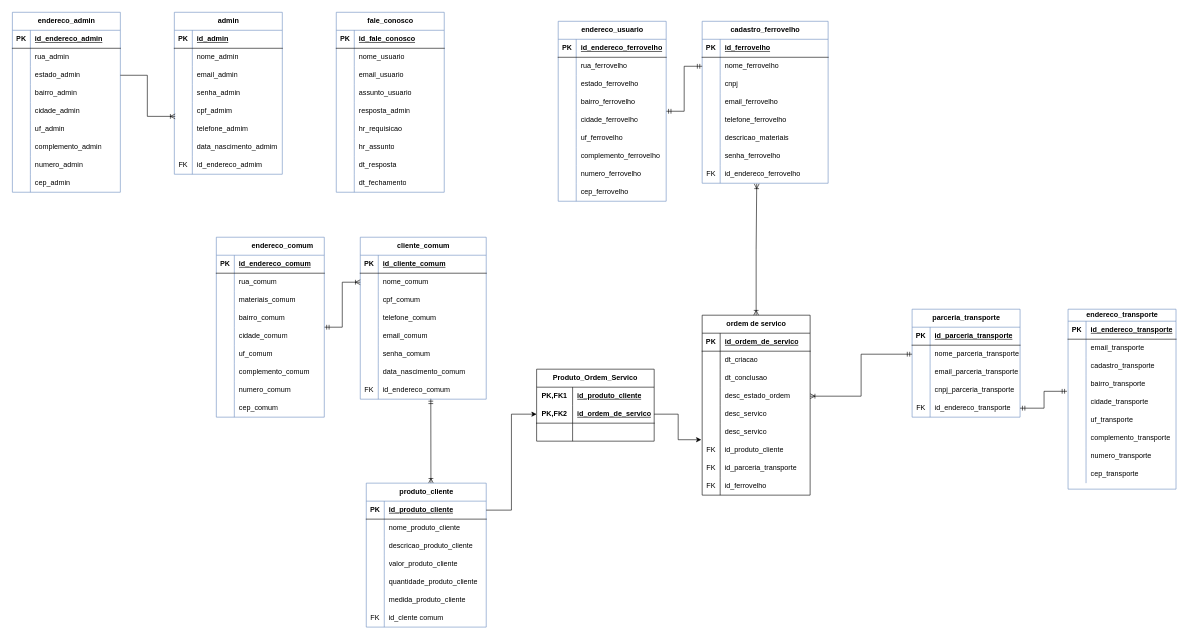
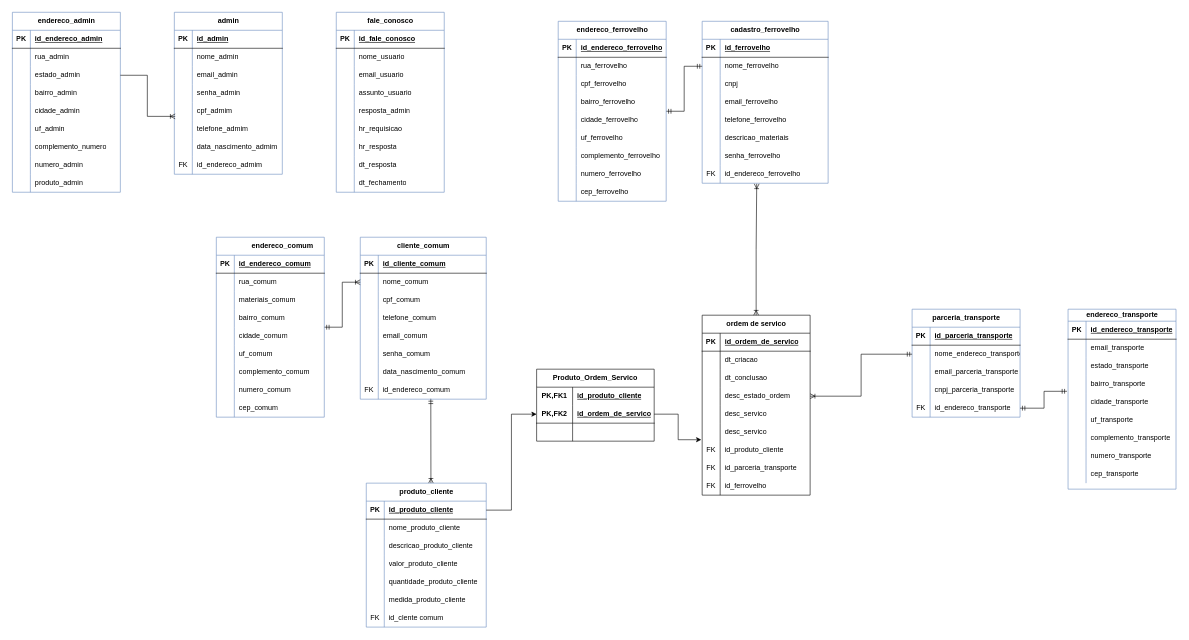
- <mxCell id="105" value="endereco_usuario" style="shape=table;startSize=30;container=1;collapsible=1;childLayout=tableLayout;fixedRows=1;rowLines=0;fontStyle=1;align=center;resizeLast=1;html=1;fillColor=#FFFFFF;strokeColor=#6c8ebf;" parent="1" vertex="1"><mxGeometry x="930" y="35" width="180" height="300" as="geometry" /></mxCell>
+ <mxCell id="105" value="endereco_ferrovelho" style="shape=table;startSize=30;container=1;collapsible=1;childLayout=tableLayout;fixedRows=1;rowLines=0;fontStyle=1;align=center;resizeLast=1;html=1;fillColor=#FFFFFF;strokeColor=#6c8ebf;" parent="1" vertex="1"><mxGeometry x="930" y="35" width="180" height="300" as="geometry" /></mxCell>
- <mxCell id="114" value="estado_ferrovelho" style="shape=partialRectangle;connectable=0;fillColor=none;top=0;left=0;bottom=0;right=0;align=left;spacingLeft=6;overflow=hidden;whiteSpace=wrap;html=1;" parent="112" vertex="1"><mxGeometry x="30" width="150" height="30" as="geometry"><mxRectangle width="150" height="30" as="alternateBounds" /></mxGeometry></mxCell>
+ <mxCell id="114" value="cpf_ferrovelho" style="shape=partialRectangle;connectable=0;fillColor=none;top=0;left=0;bottom=0;right=0;align=left;spacingLeft=6;overflow=hidden;whiteSpace=wrap;html=1;" parent="112" vertex="1"><mxGeometry x="30" width="150" height="30" as="geometry"><mxRectangle width="150" height="30" as="alternateBounds" /></mxGeometry></mxCell>
- <mxCell id="252" value="complemento_admin" style="shape=partialRectangle;connectable=0;fillColor=none;top=0;left=0;bottom=0;right=0;align=left;spacingLeft=6;overflow=hidden;whiteSpace=wrap;html=1;" parent="250" vertex="1"><mxGeometry x="30" width="150" height="30" as="geometry"><mxRectangle width="150" height="30" as="alternateBounds" /></mxGeometry></mxCell>
+ <mxCell id="252" value="complemento_numero" style="shape=partialRectangle;connectable=0;fillColor=none;top=0;left=0;bottom=0;right=0;align=left;spacingLeft=6;overflow=hidden;whiteSpace=wrap;html=1;" parent="250" vertex="1"><mxGeometry x="30" width="150" height="30" as="geometry"><mxRectangle width="150" height="30" as="alternateBounds" /></mxGeometry></mxCell>
- <mxCell id="179" value="hr_assunto" style="shape=partialRectangle;connectable=0;fillColor=none;top=0;left=0;bottom=0;right=0;align=left;spacingLeft=6;overflow=hidden;whiteSpace=wrap;html=1;" parent="177" vertex="1"><mxGeometry x="30" width="150" height="30" as="geometry"><mxRectangle width="150" height="30" as="alternateBounds" /></mxGeometry></mxCell>
+ <mxCell id="179" value="hr_resposta" style="shape=partialRectangle;connectable=0;fillColor=none;top=0;left=0;bottom=0;right=0;align=left;spacingLeft=6;overflow=hidden;whiteSpace=wrap;html=1;" parent="177" vertex="1"><mxGeometry x="30" width="150" height="30" as="geometry"><mxRectangle width="150" height="30" as="alternateBounds" /></mxGeometry></mxCell>
- <mxCell id="258" value="cep_admin" style="shape=partialRectangle;connectable=0;fillColor=none;top=0;left=0;bottom=0;right=0;align=left;spacingLeft=6;overflow=hidden;whiteSpace=wrap;html=1;" parent="256" vertex="1"><mxGeometry x="30" width="150" height="30" as="geometry"><mxRectangle width="150" height="30" as="alternateBounds" /></mxGeometry></mxCell>
+ <mxCell id="258" value="produto_admin" style="shape=partialRectangle;connectable=0;fillColor=none;top=0;left=0;bottom=0;right=0;align=left;spacingLeft=6;overflow=hidden;whiteSpace=wrap;html=1;" parent="256" vertex="1"><mxGeometry x="30" width="150" height="30" as="geometry"><mxRectangle width="150" height="30" as="alternateBounds" /></mxGeometry></mxCell>
- <mxCell id="192" value="nome_parceria_transporte" style="shape=partialRectangle;connectable=0;fillColor=none;top=0;left=0;bottom=0;right=0;align=left;spacingLeft=6;overflow=hidden;whiteSpace=wrap;html=1;" parent="190" vertex="1"><mxGeometry x="30" width="150" height="30" as="geometry"><mxRectangle width="150" height="30" as="alternateBounds" /></mxGeometry></mxCell>
+ <mxCell id="192" value="nome_endereco_transporte" style="shape=partialRectangle;connectable=0;fillColor=none;top=0;left=0;bottom=0;right=0;align=left;spacingLeft=6;overflow=hidden;whiteSpace=wrap;html=1;" parent="190" vertex="1"><mxGeometry x="30" width="150" height="30" as="geometry"><mxRectangle width="150" height="30" as="alternateBounds" /></mxGeometry></mxCell>
- <mxCell id="211" value="cadastro_transporte" style="shape=partialRectangle;connectable=0;fillColor=none;top=0;left=0;bottom=0;right=0;align=left;spacingLeft=6;overflow=hidden;whiteSpace=wrap;html=1;" parent="209" vertex="1"><mxGeometry x="30" width="150" height="30" as="geometry"><mxRectangle width="150" height="30" as="alternateBounds" /></mxGeometry></mxCell>
+ <mxCell id="211" value="estado_transporte" style="shape=partialRectangle;connectable=0;fillColor=none;top=0;left=0;bottom=0;right=0;align=left;spacingLeft=6;overflow=hidden;whiteSpace=wrap;html=1;" parent="209" vertex="1"><mxGeometry x="30" width="150" height="30" as="geometry"><mxRectangle width="150" height="30" as="alternateBounds" /></mxGeometry></mxCell>
